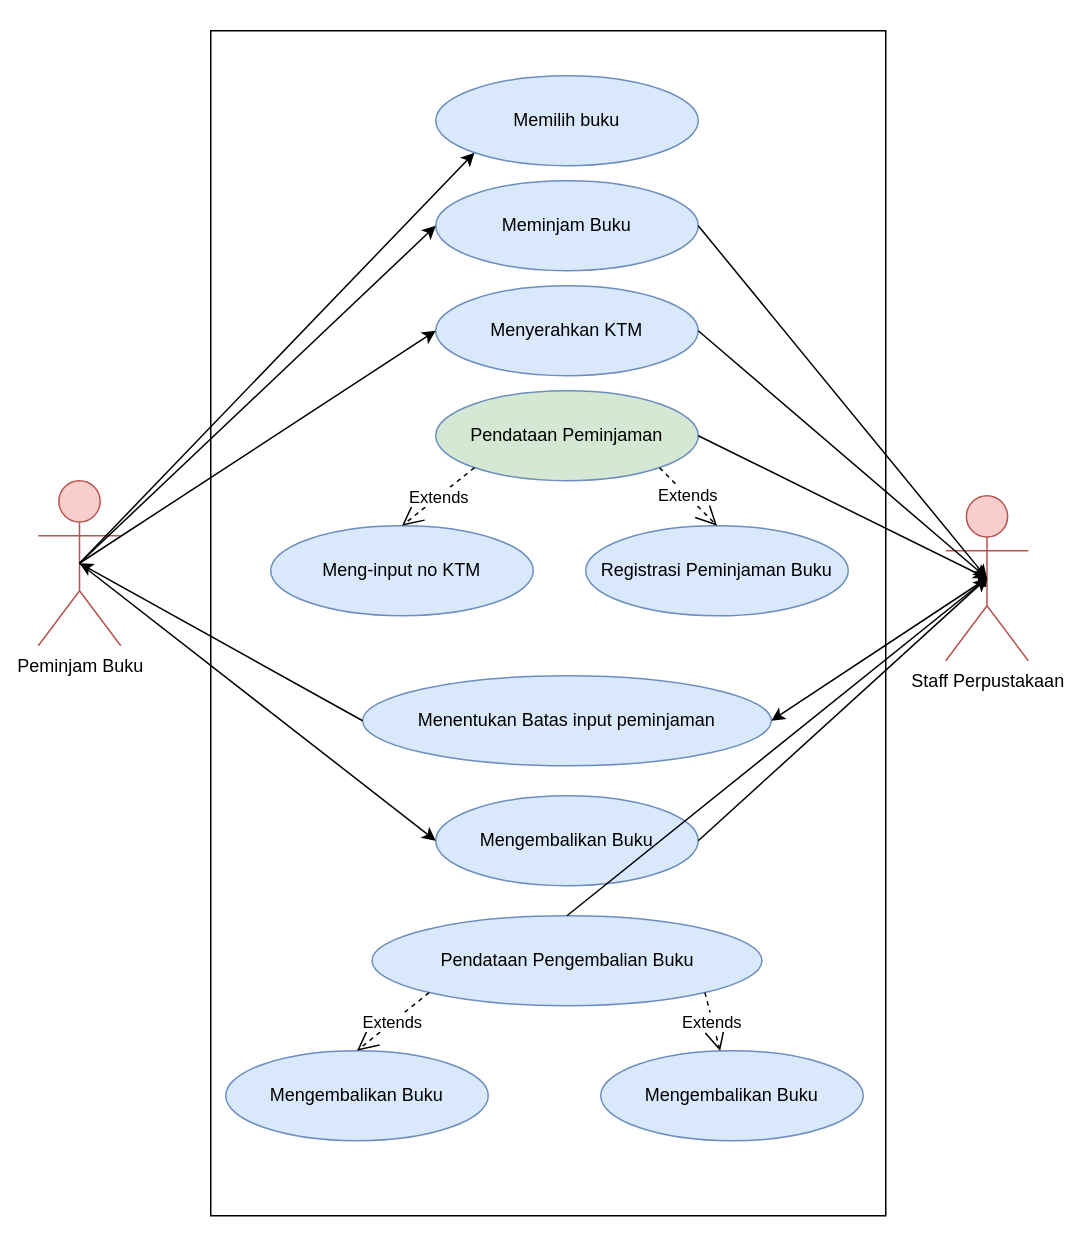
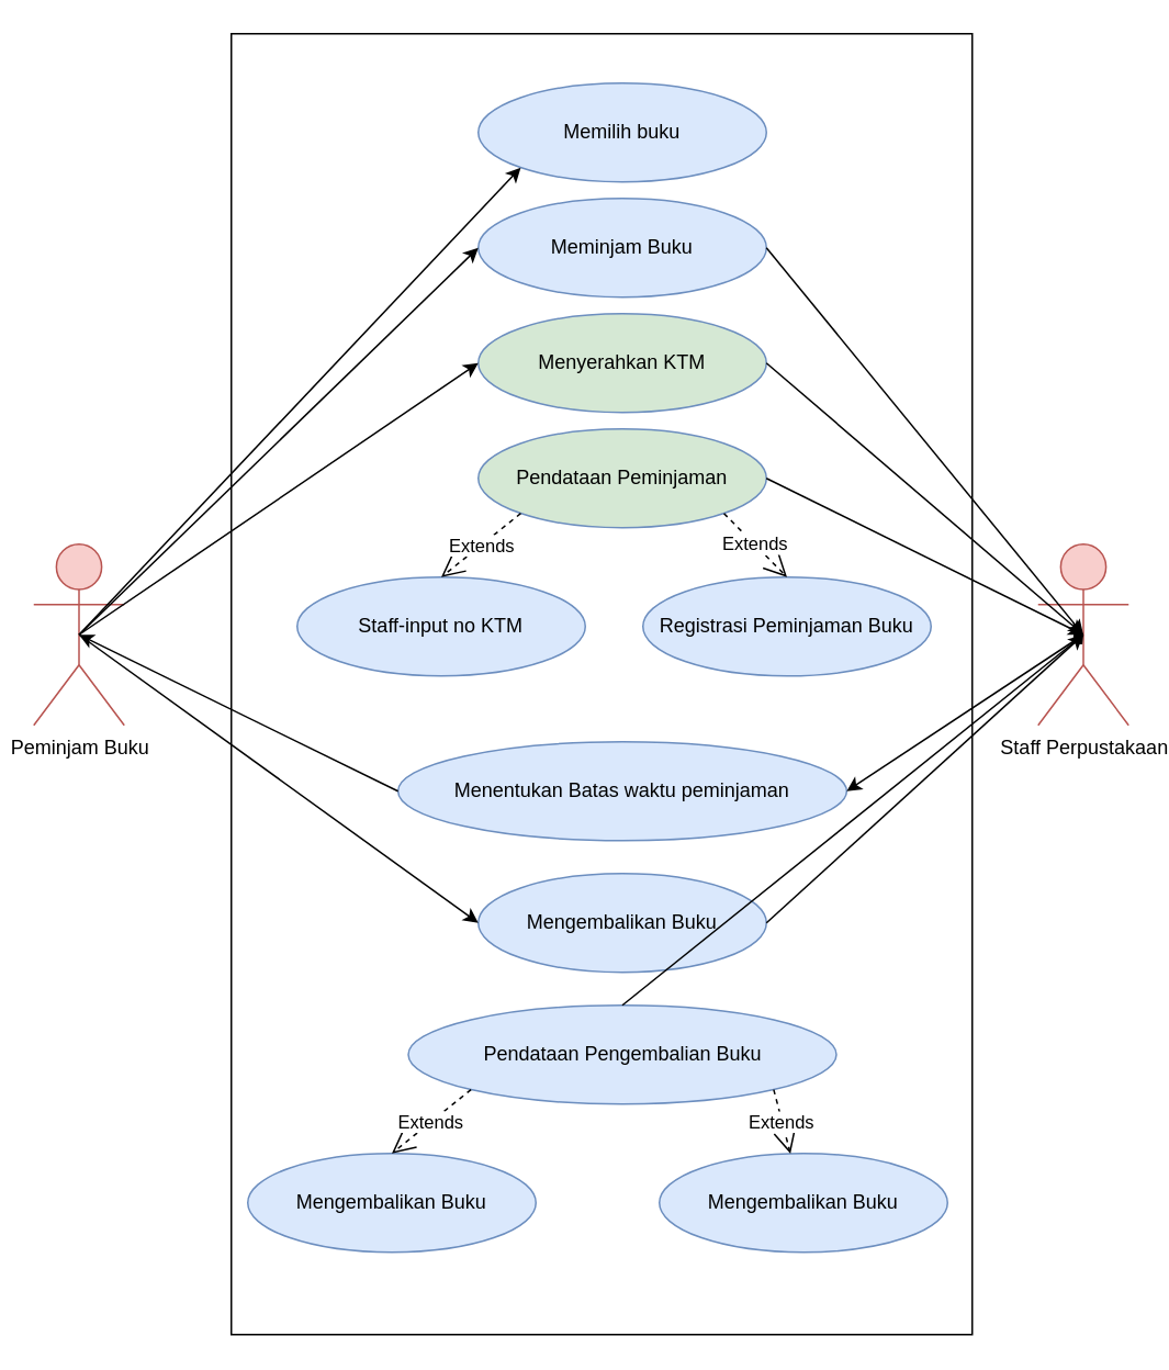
- <mxCell id="6" value="Menyerahkan KTM" style="ellipse;whiteSpace=wrap;html=1;fillColor=#dae8fc;strokeColor=#6c8ebf;" vertex="1" parent="1"><mxGeometry x="290" y="190" width="175" height="60" as="geometry" /></mxCell>
+ <mxCell id="6" value="Menyerahkan KTM" style="ellipse;whiteSpace=wrap;html=1;fillColor=#d5e8d4;strokeColor=#6c8ebf;" vertex="1" parent="1"><mxGeometry x="290" y="190" width="175" height="60" as="geometry" /></mxCell>
- <mxCell id="4" value="Peminjam Buku" style="shape=umlActor;verticalLabelPosition=bottom;verticalAlign=top;html=1;outlineConnect=0;fillColor=#f8cecc;strokeColor=#b85450;" vertex="1" parent="1"><mxGeometry x="25" y="320" width="55" height="110" as="geometry" /></mxCell>
+ <mxCell id="4" value="Peminjam Buku" style="shape=umlActor;verticalLabelPosition=bottom;verticalAlign=top;html=1;outlineConnect=0;fillColor=#f8cecc;strokeColor=#b85450;" vertex="1" parent="1"><mxGeometry x="20" y="330" width="55" height="110" as="geometry" /></mxCell>
- <mxCell id="9" value="Meng-input no KTM" style="ellipse;whiteSpace=wrap;html=1;fillColor=#dae8fc;strokeColor=#6c8ebf;" vertex="1" parent="1"><mxGeometry x="180" y="350" width="175" height="60" as="geometry" /></mxCell>
+ <mxCell id="9" value="Staff-input no KTM" style="ellipse;whiteSpace=wrap;html=1;fillColor=#dae8fc;strokeColor=#6c8ebf;" vertex="1" parent="1"><mxGeometry x="180" y="350" width="175" height="60" as="geometry" /></mxCell>
- <mxCell id="10" value="Menentukan Batas input peminjaman" style="ellipse;whiteSpace=wrap;html=1;fillColor=#dae8fc;strokeColor=#6c8ebf;" vertex="1" parent="1"><mxGeometry x="241.25" y="450" width="272.5" height="60" as="geometry" /></mxCell>
+ <mxCell id="10" value="Menentukan Batas waktu peminjaman" style="ellipse;whiteSpace=wrap;html=1;fillColor=#dae8fc;strokeColor=#6c8ebf;" vertex="1" parent="1"><mxGeometry x="241.25" y="450" width="272.5" height="60" as="geometry" /></mxCell>
